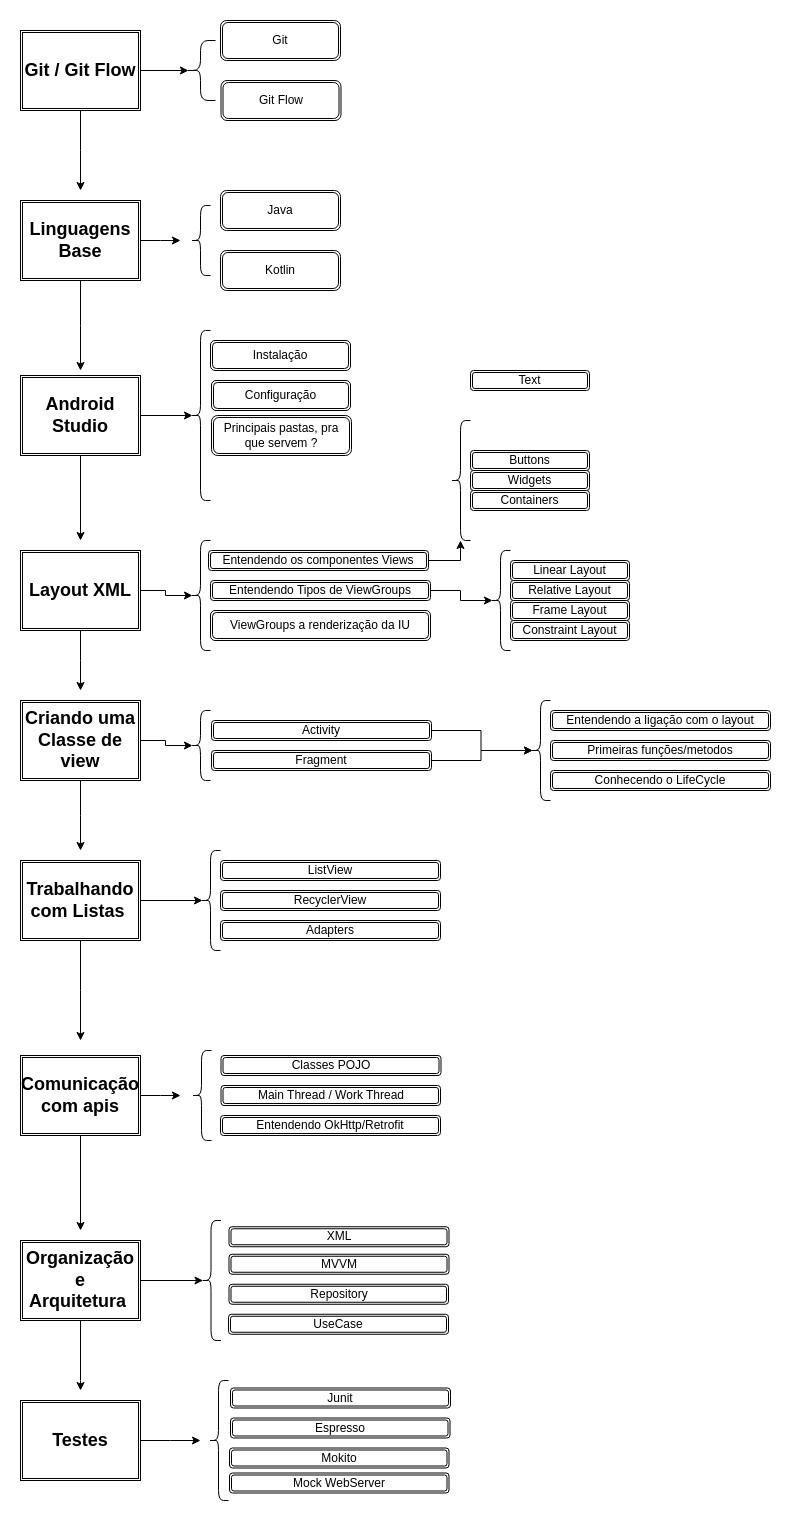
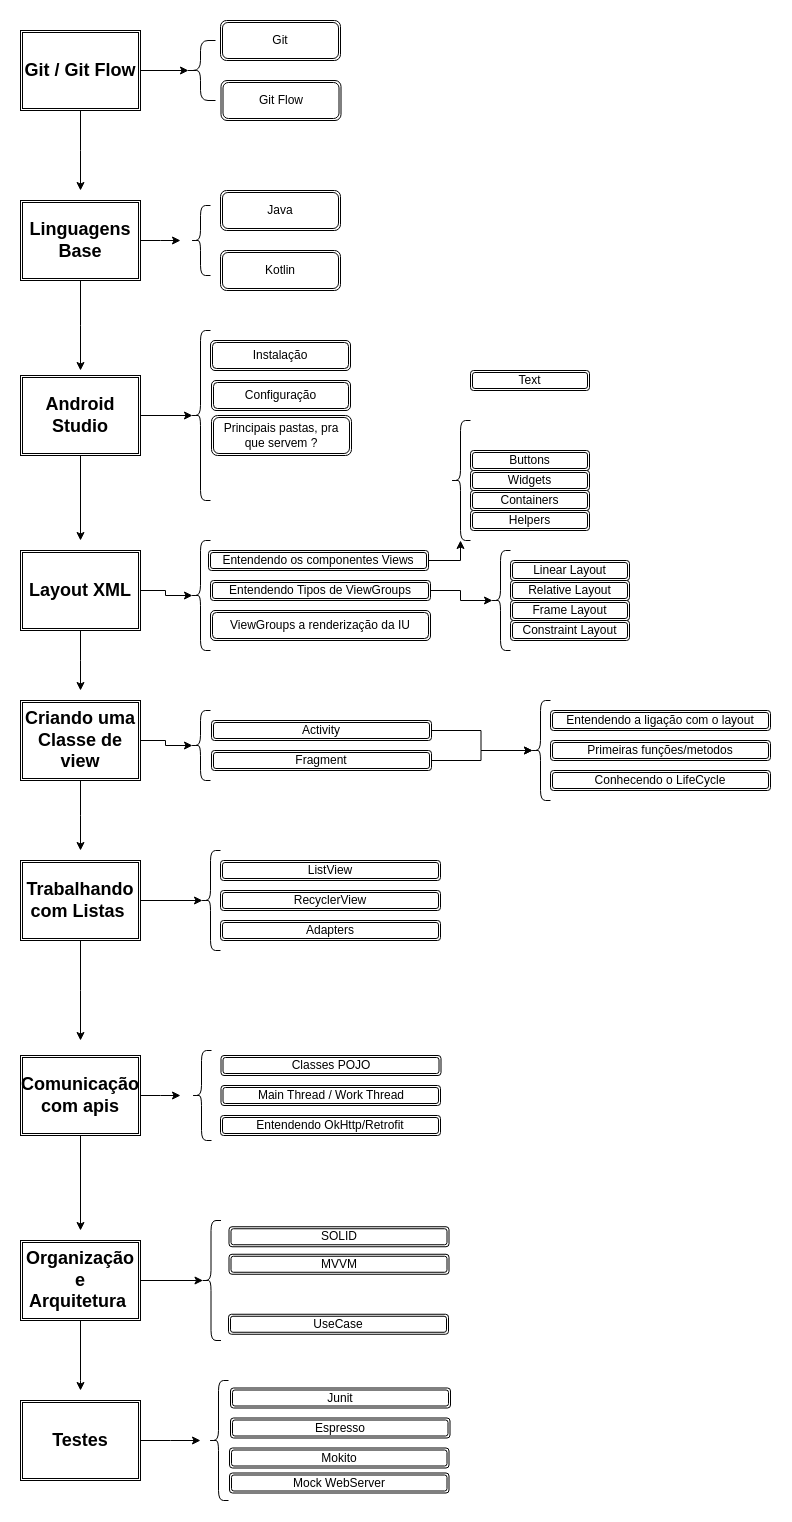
+ <mxCell id="29" value="Helpers" style="shape=ext;double=1;rounded=1;whiteSpace=wrap;html=1;" parent="1" vertex="1"><mxGeometry x="470" y="510" width="119" height="20" as="geometry" /></mxCell>
- <mxCell id="81" value="XML" style="shape=ext;double=1;rounded=1;whiteSpace=wrap;html=1;" vertex="1" parent="1"><mxGeometry x="228.5" y="1226.25" width="220" height="20" as="geometry" /></mxCell>
+ <mxCell id="81" value="SOLID" style="shape=ext;double=1;rounded=1;whiteSpace=wrap;html=1;" vertex="1" parent="1"><mxGeometry x="228.5" y="1226.25" width="220" height="20" as="geometry" /></mxCell>
- <mxCell id="73" value="Repository" style="shape=ext;double=1;rounded=1;whiteSpace=wrap;html=1;" vertex="1" parent="1"><mxGeometry x="228.5" y="1283.75" width="219.5" height="20" as="geometry" /></mxCell>
